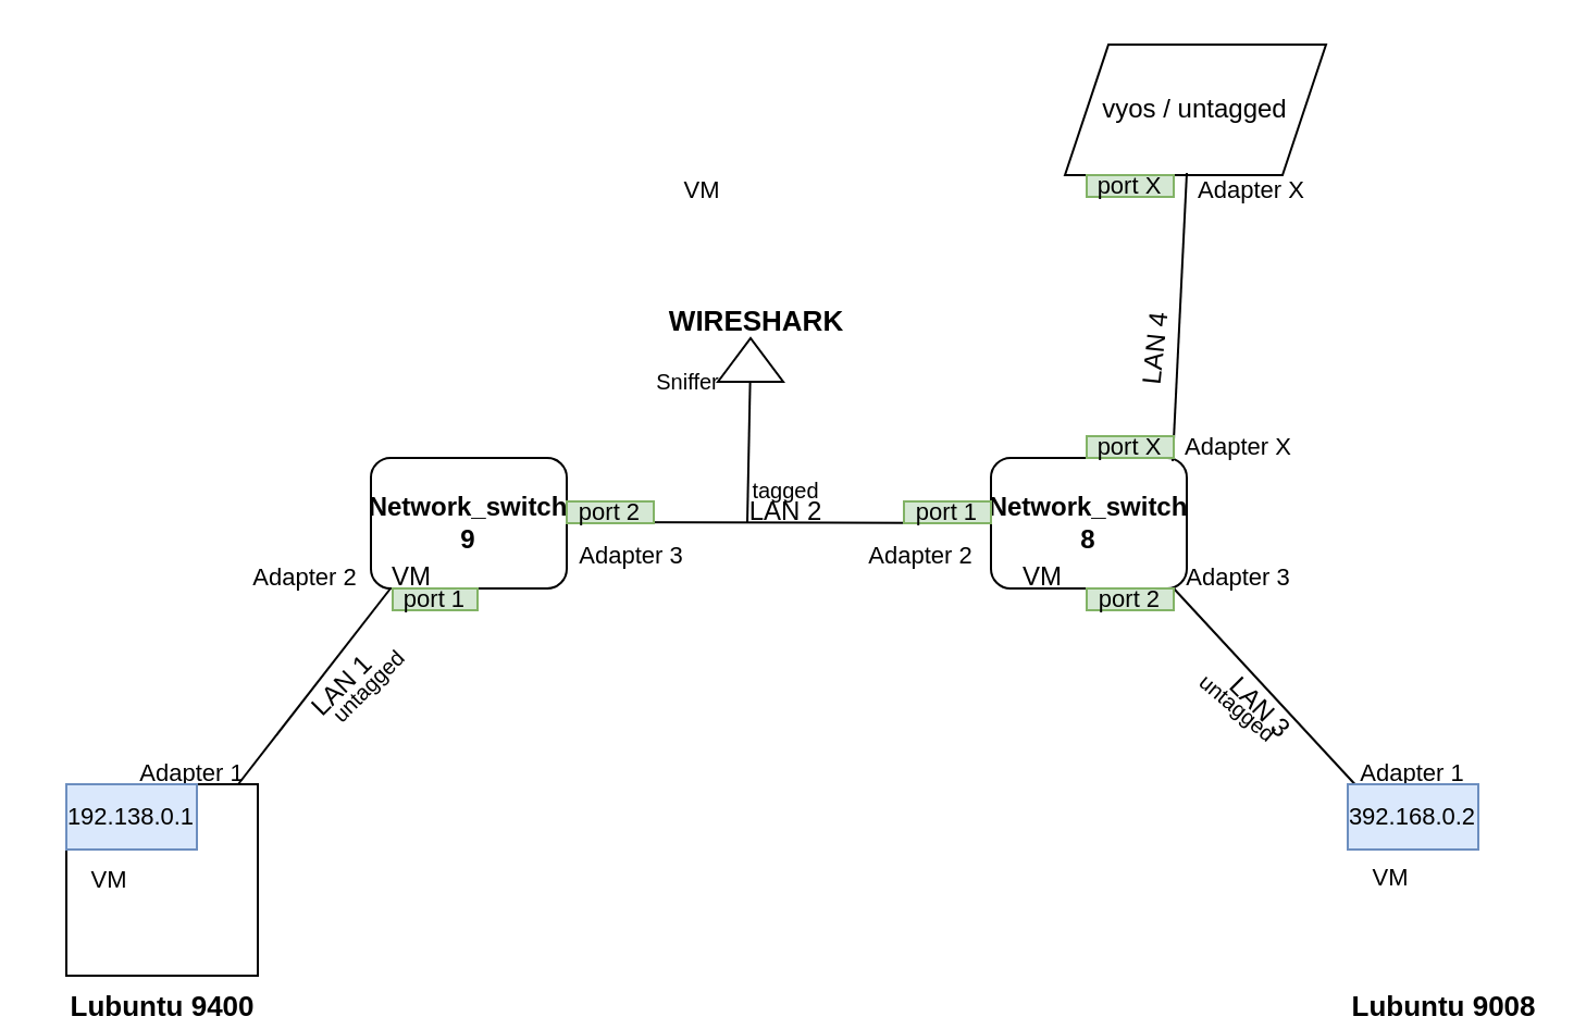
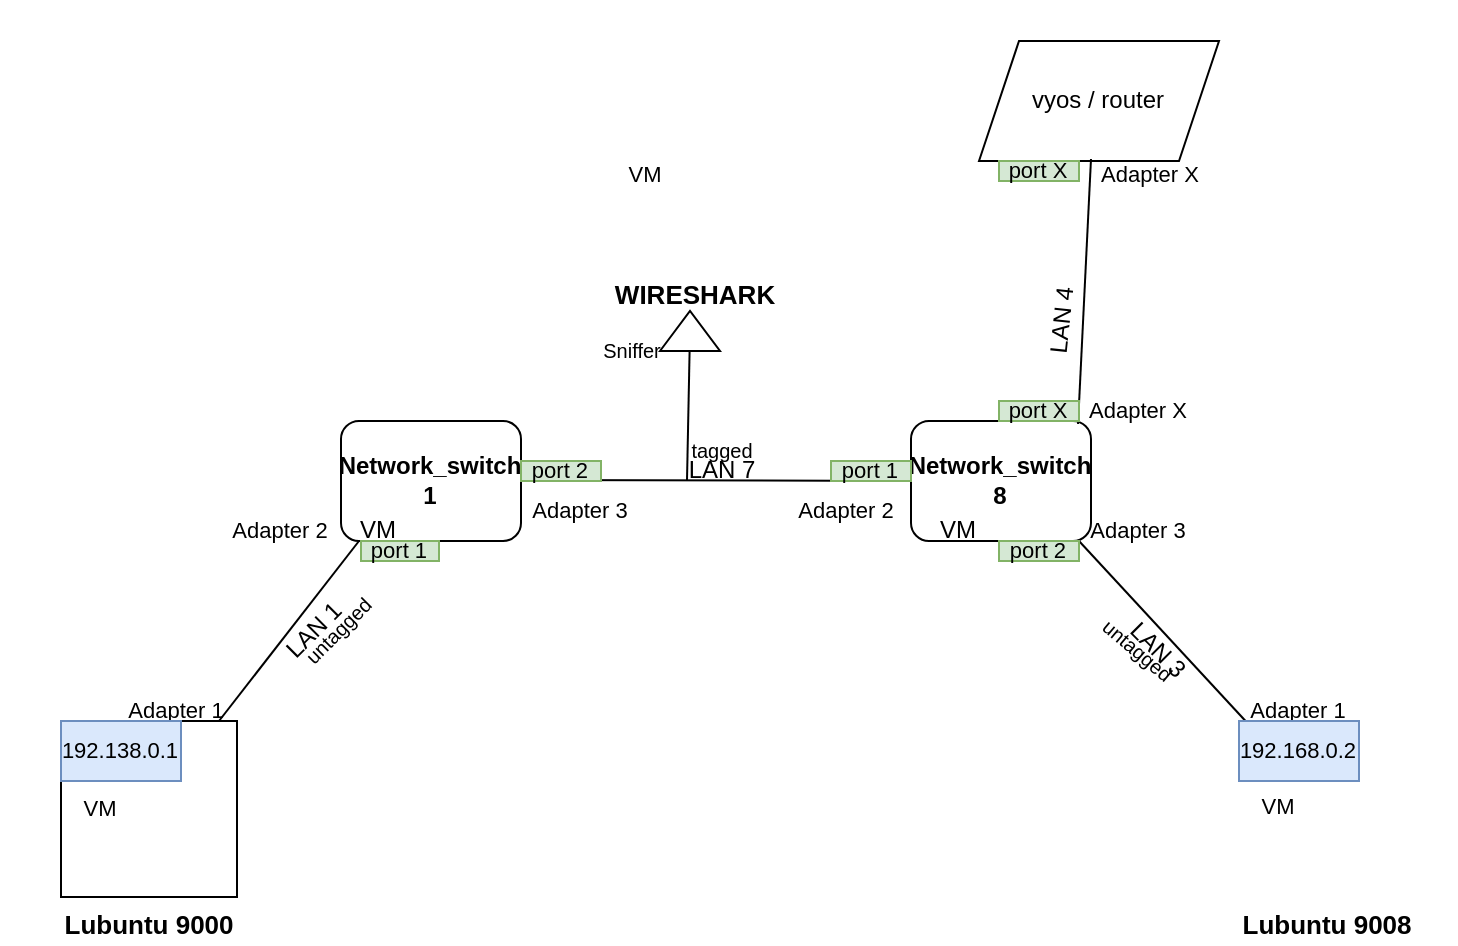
- <mxCell id="36" value="vyos / untagged" style="shape=parallelogram;perimeter=parallelogramPerimeter;whiteSpace=wrap;html=1;fixedSize=1;" vertex="1" parent="1"><mxGeometry x="489" y="20" width="120" height="60" as="geometry" /></mxCell>
+ <mxCell id="36" value="vyos / router" style="shape=parallelogram;perimeter=parallelogramPerimeter;whiteSpace=wrap;html=1;fixedSize=1;" vertex="1" parent="1"><mxGeometry x="489" y="20" width="120" height="60" as="geometry" /></mxCell>
- <mxCell id="14" value="LAN 2" style="text;html=1;strokeColor=none;fillColor=none;align=center;verticalAlign=middle;whiteSpace=wrap;rounded=0;" parent="1" vertex="1"><mxGeometry x="331" y="220" width="60" height="30" as="geometry" /></mxCell>
+ <mxCell id="14" value="LAN 7" style="text;html=1;strokeColor=none;fillColor=none;align=center;verticalAlign=middle;whiteSpace=wrap;rounded=0;" parent="1" vertex="1"><mxGeometry x="331" y="220" width="60" height="30" as="geometry" /></mxCell>
- <mxCell id="2" value="&lt;b&gt;Network_switch 9&lt;/b&gt;" style="rounded=1;whiteSpace=wrap;html=1;" parent="1" vertex="1"><mxGeometry x="170" y="210" width="90" height="60" as="geometry" /></mxCell>
+ <mxCell id="2" value="&lt;b&gt;Network_switch 1&lt;/b&gt;" style="rounded=1;whiteSpace=wrap;html=1;" parent="1" vertex="1"><mxGeometry x="170" y="210" width="90" height="60" as="geometry" /></mxCell>
- <mxCell id="28" value="392.168.0.2" style="text;html=1;strokeColor=#6c8ebf;fillColor=#dae8fc;align=center;verticalAlign=middle;whiteSpace=wrap;rounded=0;fontSize=11;" parent="1" vertex="1"><mxGeometry x="619" y="360" width="60" height="30" as="geometry" /></mxCell>
+ <mxCell id="28" value="192.168.0.2" style="text;html=1;strokeColor=#6c8ebf;fillColor=#dae8fc;align=center;verticalAlign=middle;whiteSpace=wrap;rounded=0;fontSize=11;" parent="1" vertex="1"><mxGeometry x="619" y="360" width="60" height="30" as="geometry" /></mxCell>
- <mxCell id="6" value="Lubuntu 9400" style="shape=image;html=1;verticalAlign=top;verticalLabelPosition=bottom;labelBackgroundColor=#ffffff;imageAspect=0;aspect=fixed;image=https://cdn1.iconfinder.com/data/icons/100-basic-for-user-interface/32/29-Screen-128.png;fontStyle=1;fontSize=13;imageBorder=default;imageBackground=default;" parent="1" vertex="1"><mxGeometry x="30" y="360" width="88" height="88" as="geometry" /></mxCell>
+ <mxCell id="6" value="Lubuntu 9000" style="shape=image;html=1;verticalAlign=top;verticalLabelPosition=bottom;labelBackgroundColor=#ffffff;imageAspect=0;aspect=fixed;image=https://cdn1.iconfinder.com/data/icons/100-basic-for-user-interface/32/29-Screen-128.png;fontStyle=1;fontSize=13;imageBorder=default;imageBackground=default;" parent="1" vertex="1"><mxGeometry x="30" y="360" width="88" height="88" as="geometry" /></mxCell>
